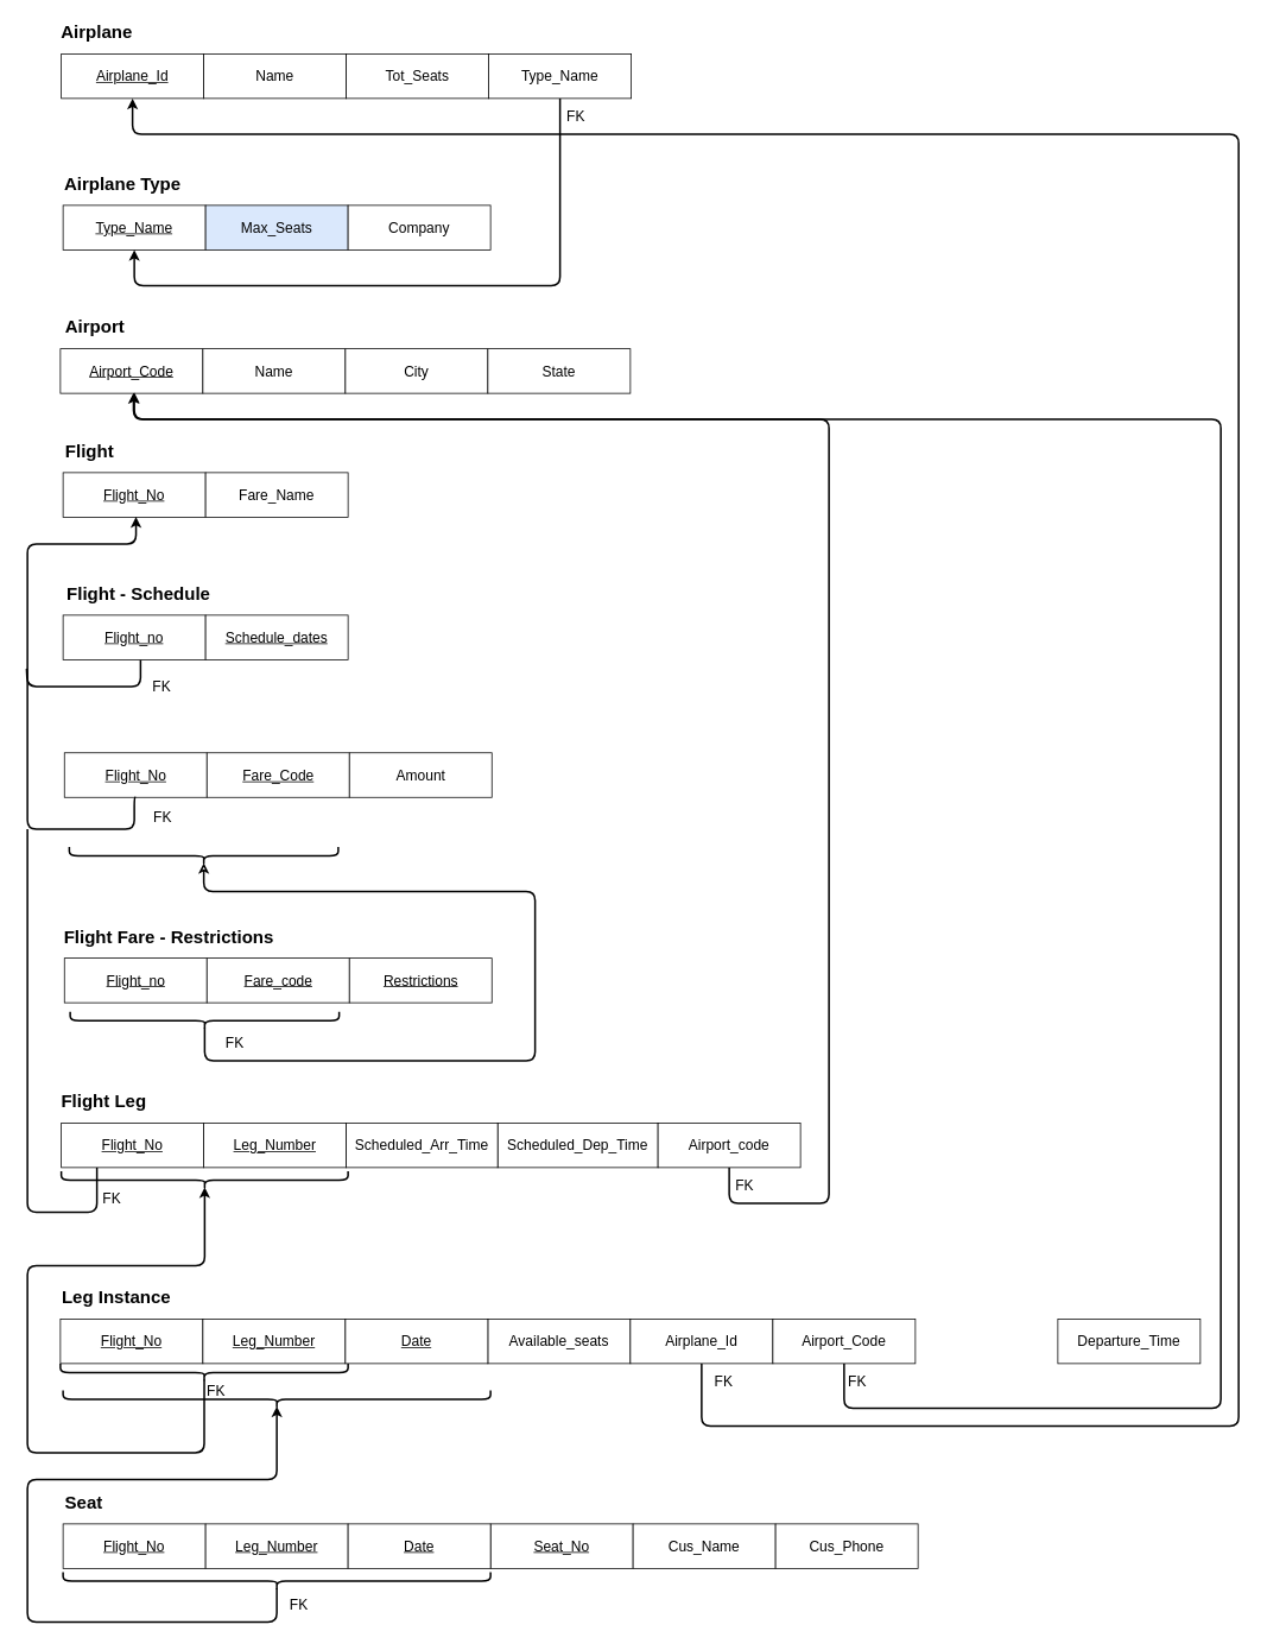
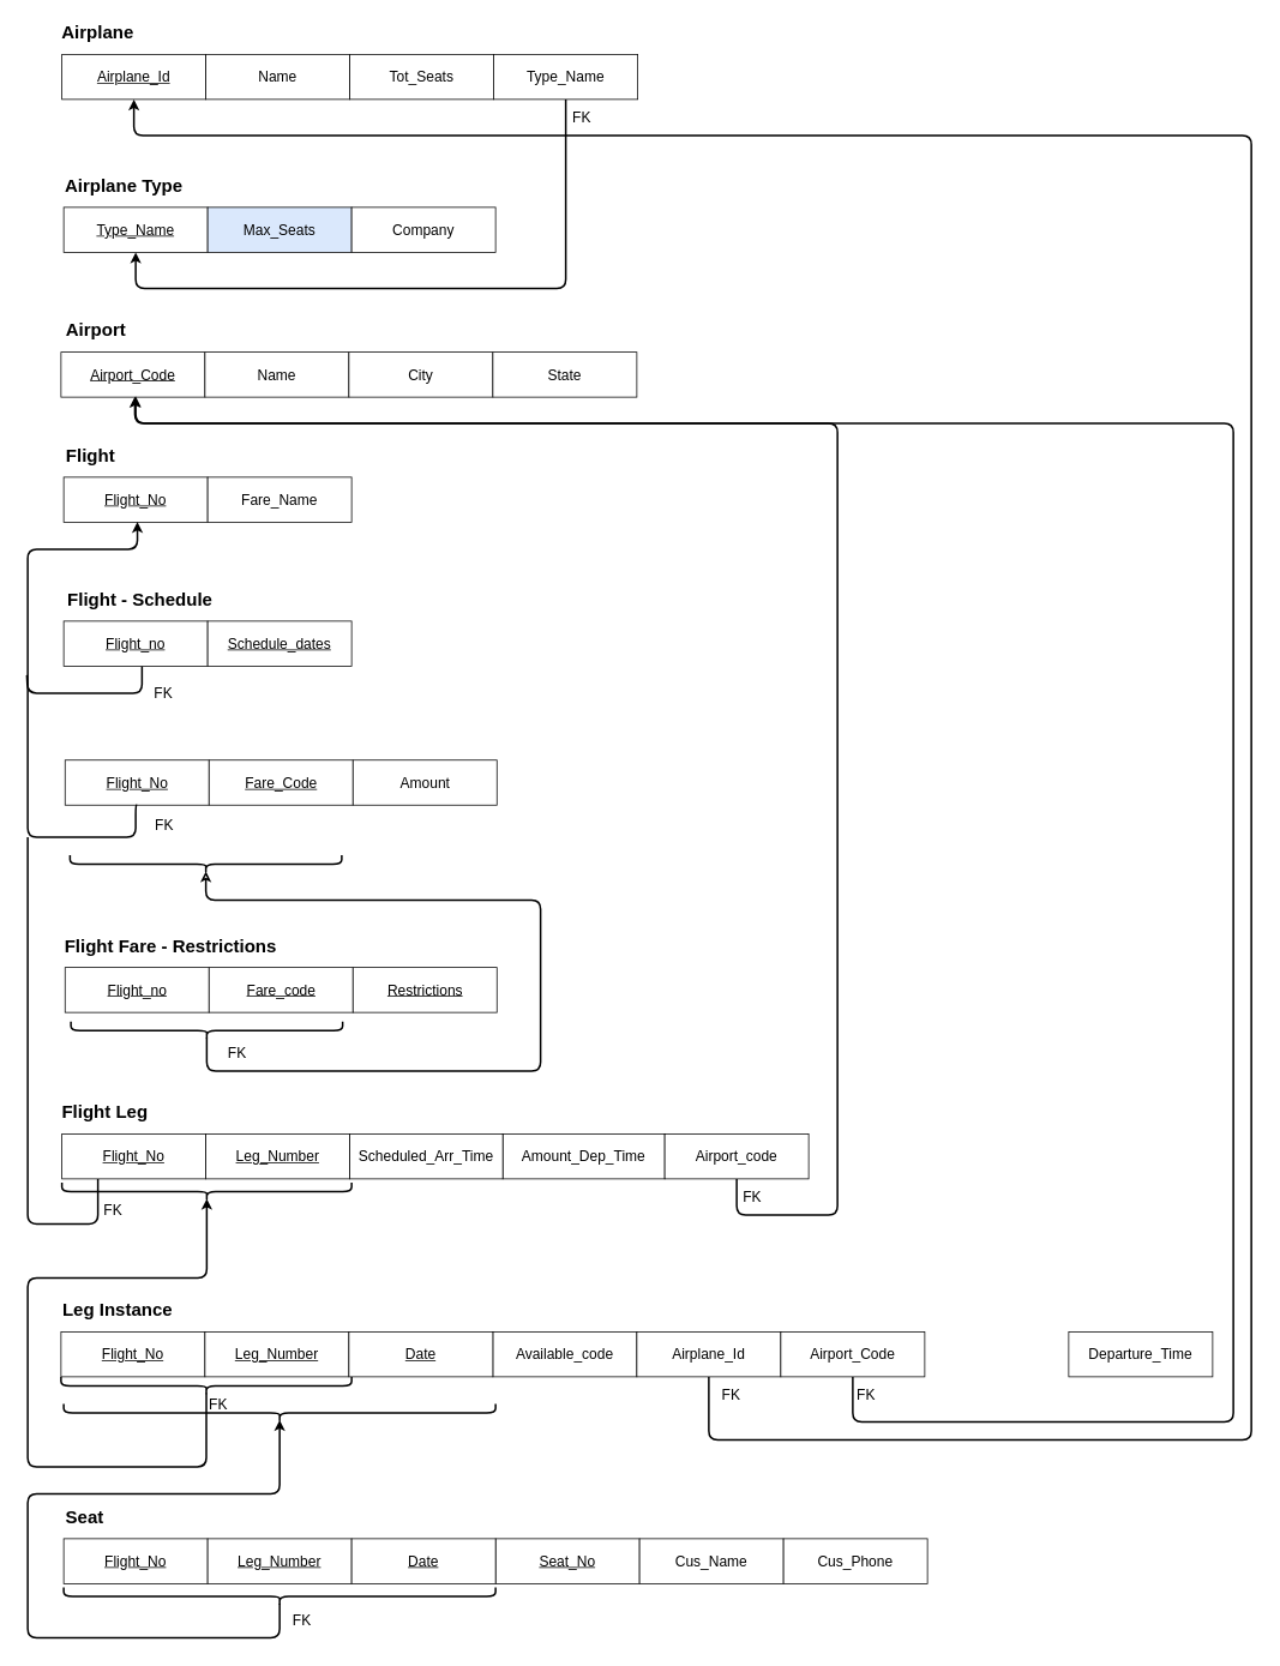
- <mxCell id="24" value="&lt;span style=&quot;font-size: 16px;&quot;&gt;Scheduled_Dep_Time&lt;/span&gt;" style="rounded=0;whiteSpace=wrap;html=1;" parent="1" vertex="1"><mxGeometry x="558" y="1260" width="180" height="50" as="geometry" /></mxCell>
+ <mxCell id="24" value="&lt;span style=&quot;font-size: 16px;&quot;&gt;Amount_Dep_Time&lt;/span&gt;" style="rounded=0;whiteSpace=wrap;html=1;" parent="1" vertex="1"><mxGeometry x="558" y="1260" width="180" height="50" as="geometry" /></mxCell>
- <mxCell id="30" value="&lt;span style=&quot;font-size: 16px;&quot;&gt;Available_seats&lt;/span&gt;" style="rounded=0;whiteSpace=wrap;html=1;" parent="1" vertex="1"><mxGeometry x="547" y="1480" width="160" height="50" as="geometry" /></mxCell>
+ <mxCell id="30" value="&lt;span style=&quot;font-size: 16px;&quot;&gt;Available_code&lt;/span&gt;" style="rounded=0;whiteSpace=wrap;html=1;" parent="1" vertex="1"><mxGeometry x="547" y="1480" width="160" height="50" as="geometry" /></mxCell>
